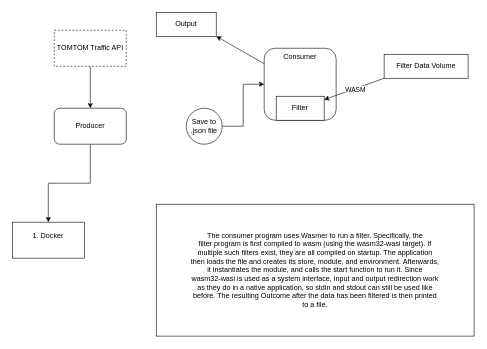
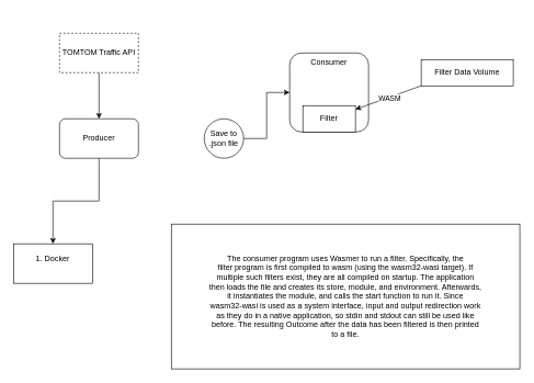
- <mxCell id="14" value="Output" style="rounded=0;whiteSpace=wrap;html=1;" vertex="1" parent="1"><mxGeometry x="260" y="20" width="100" height="40" as="geometry" /></mxCell>
- <mxCell id="15" style="rounded=0;orthogonalLoop=1;jettySize=auto;html=1;entryX=1;entryY=1;entryDx=0;entryDy=0;" edge="1" parent="1" source="9" target="14"><mxGeometry relative="1" as="geometry" /></mxCell>
